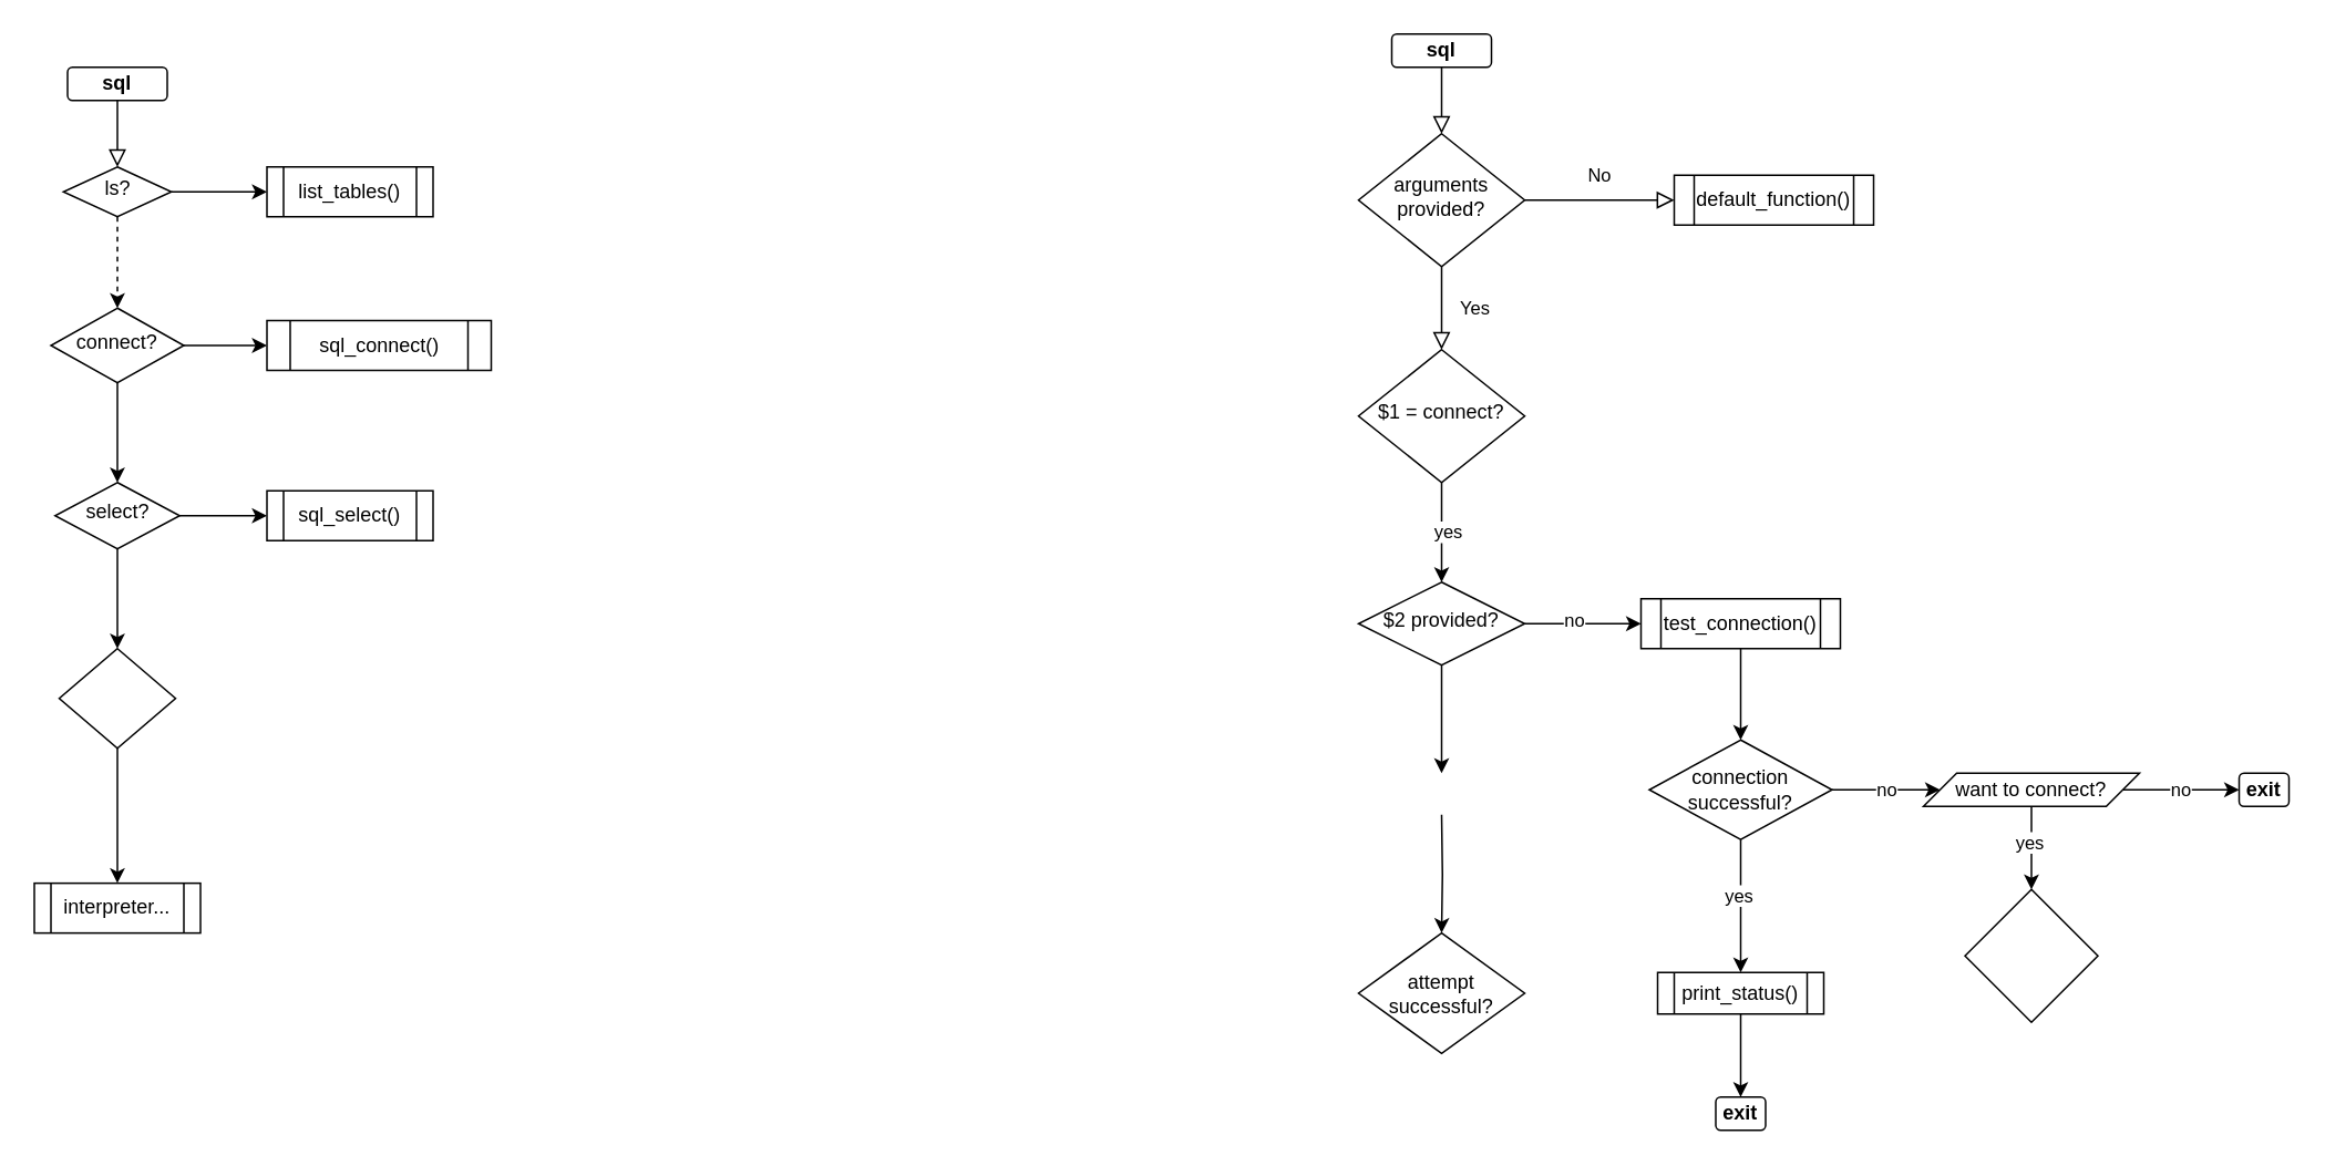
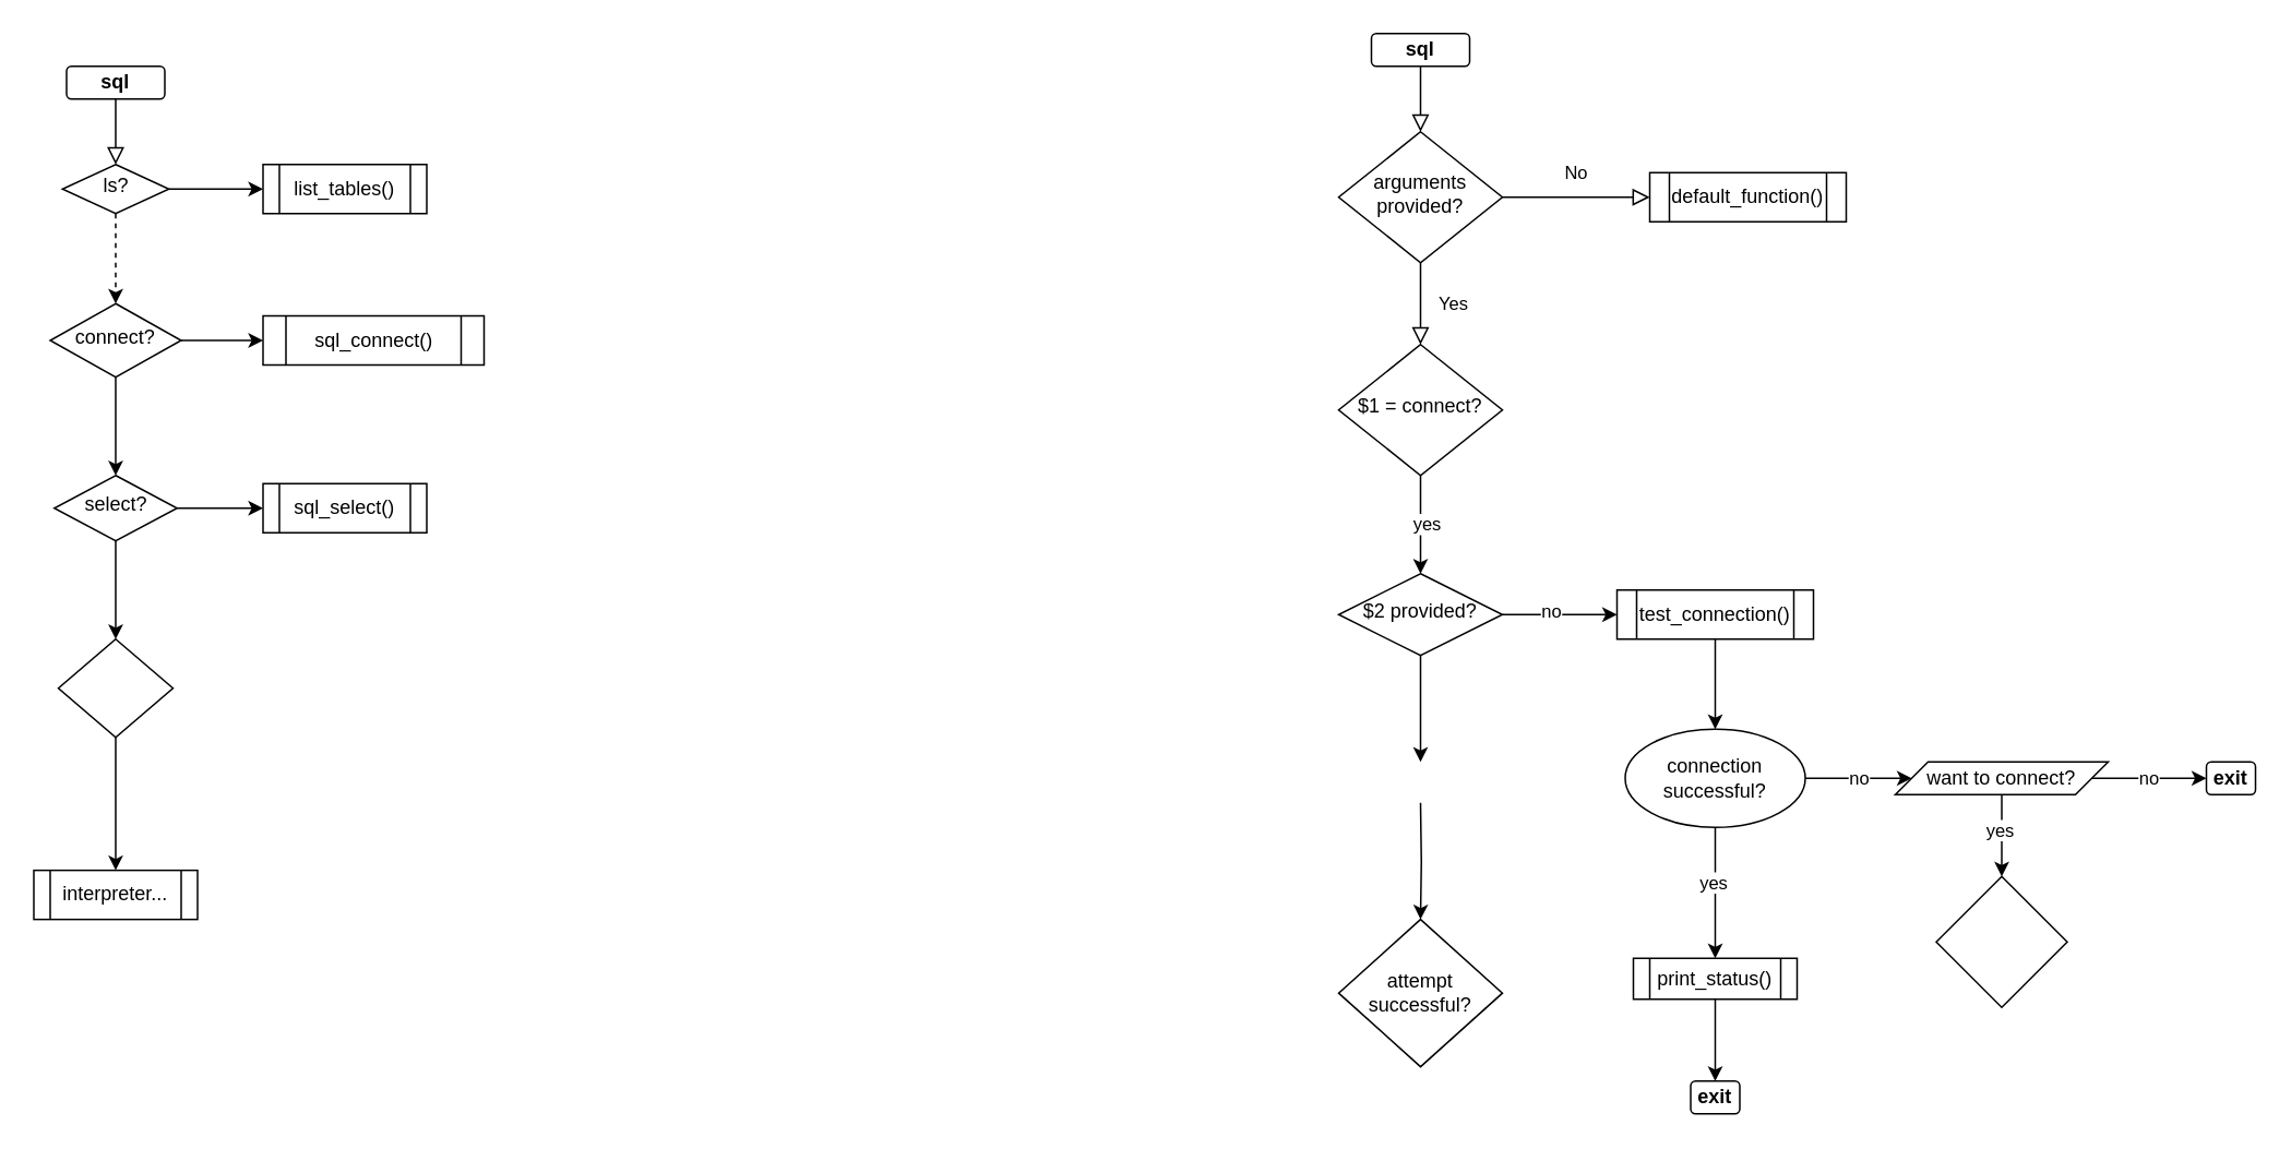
- <mxCell id="17" value="connection successful?" style="rhombus;whiteSpace=wrap;html=1;" vertex="1" parent="1"><mxGeometry x="992" y="445" width="110" height="60" as="geometry" /></mxCell>
+ <mxCell id="17" value="connection successful?" style="ellipse;whiteSpace=wrap;html=1;" vertex="1" parent="1"><mxGeometry x="992" y="445" width="110" height="60" as="geometry" /></mxCell>
- <mxCell id="32" value="attempt successful?" style="rhombus;whiteSpace=wrap;html=1;" vertex="1" parent="1"><mxGeometry x="817" y="561.25" width="100" height="72.5" as="geometry" /></mxCell>
+ <mxCell id="32" value="attempt successful?" style="rhombus;whiteSpace=wrap;html=1;" vertex="1" parent="1"><mxGeometry x="817" y="561.25" width="100" height="90" as="geometry" /></mxCell>
